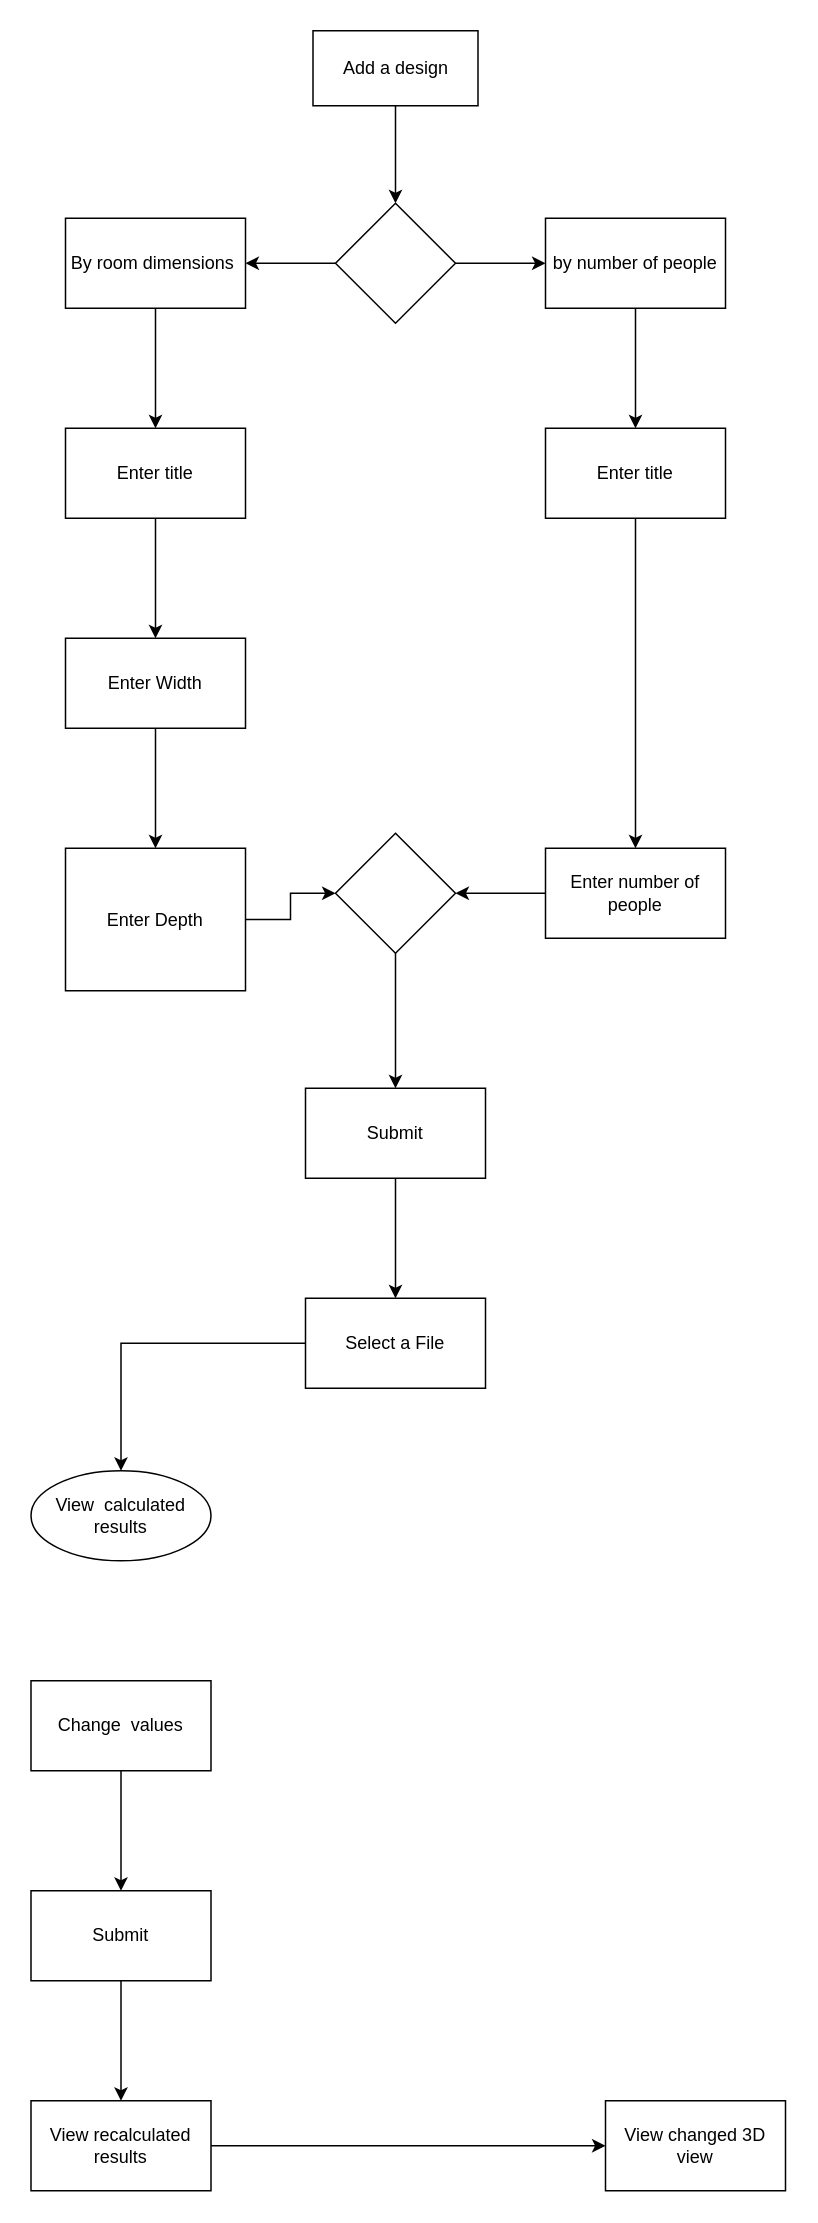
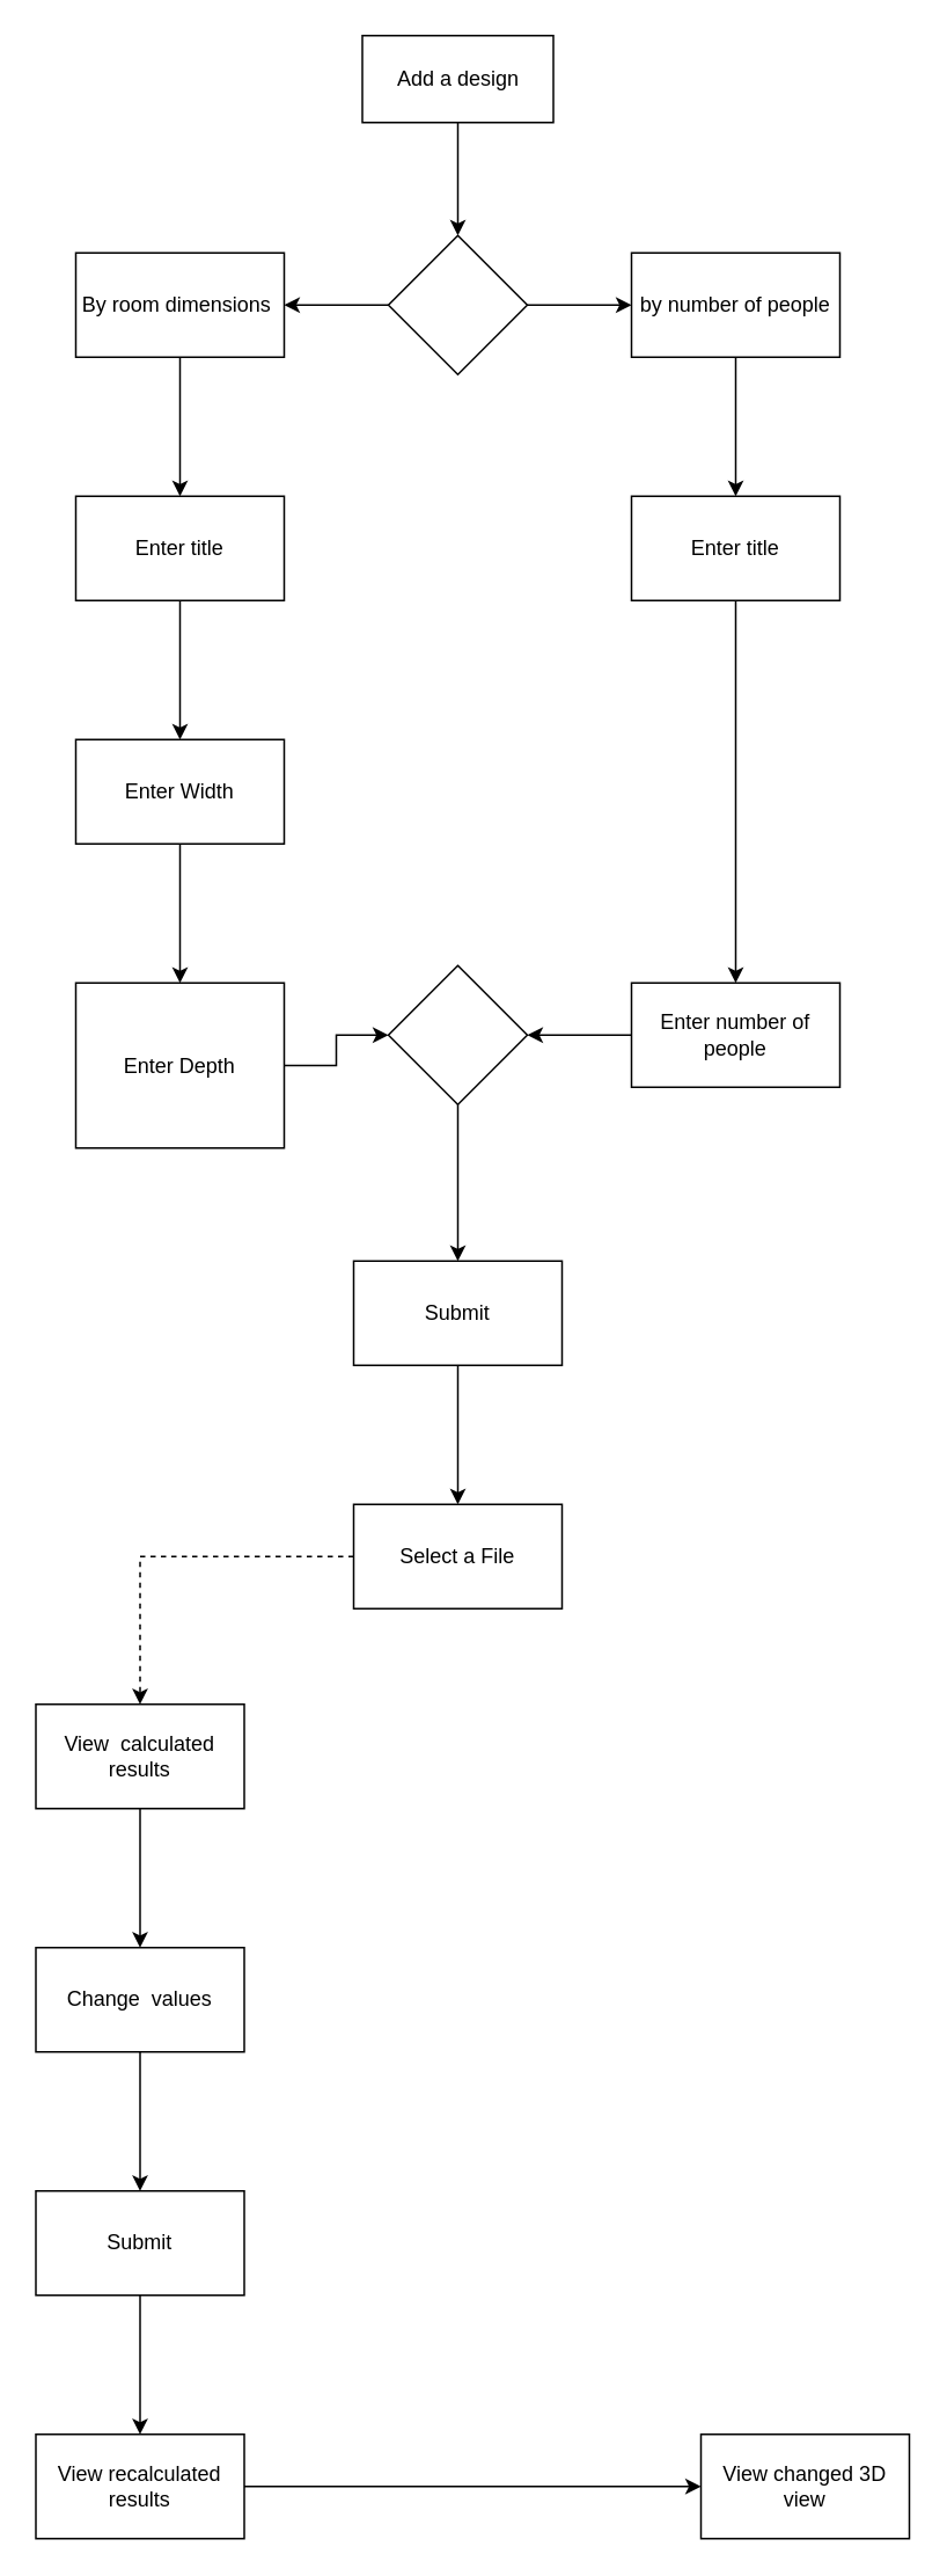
- <mxCell id="25" value="" style="edgeStyle=orthogonalEdgeStyle;rounded=0;orthogonalLoop=1;jettySize=auto;html=1;" edge="1" parent="1" source="26" target="28"><mxGeometry relative="1" as="geometry" /></mxCell>
+ <mxCell id="25" value="" style="edgeStyle=orthogonalEdgeStyle;rounded=0;orthogonalLoop=1;jettySize=auto;html=1;dashed=1;" edge="1" parent="1" source="26" target="28"><mxGeometry relative="1" as="geometry" /></mxCell>
- <mxCell id="28" value="View &amp;nbsp;calculated results" style="ellipse;whiteSpace=wrap;html=1;" vertex="1" parent="1"><mxGeometry x="20" y="980" width="120" height="60" as="geometry" /></mxCell>
+ <mxCell id="28" value="View &amp;nbsp;calculated results" style="whiteSpace=wrap;html=1;" vertex="1" parent="1"><mxGeometry x="20" y="980" width="120" height="60" as="geometry" /></mxCell>
+ <mxCell id="27" value="" style="edgeStyle=orthogonalEdgeStyle;rounded=0;orthogonalLoop=1;jettySize=auto;html=1;" edge="1" parent="1" source="28" target="30"><mxGeometry relative="1" as="geometry" /></mxCell>
